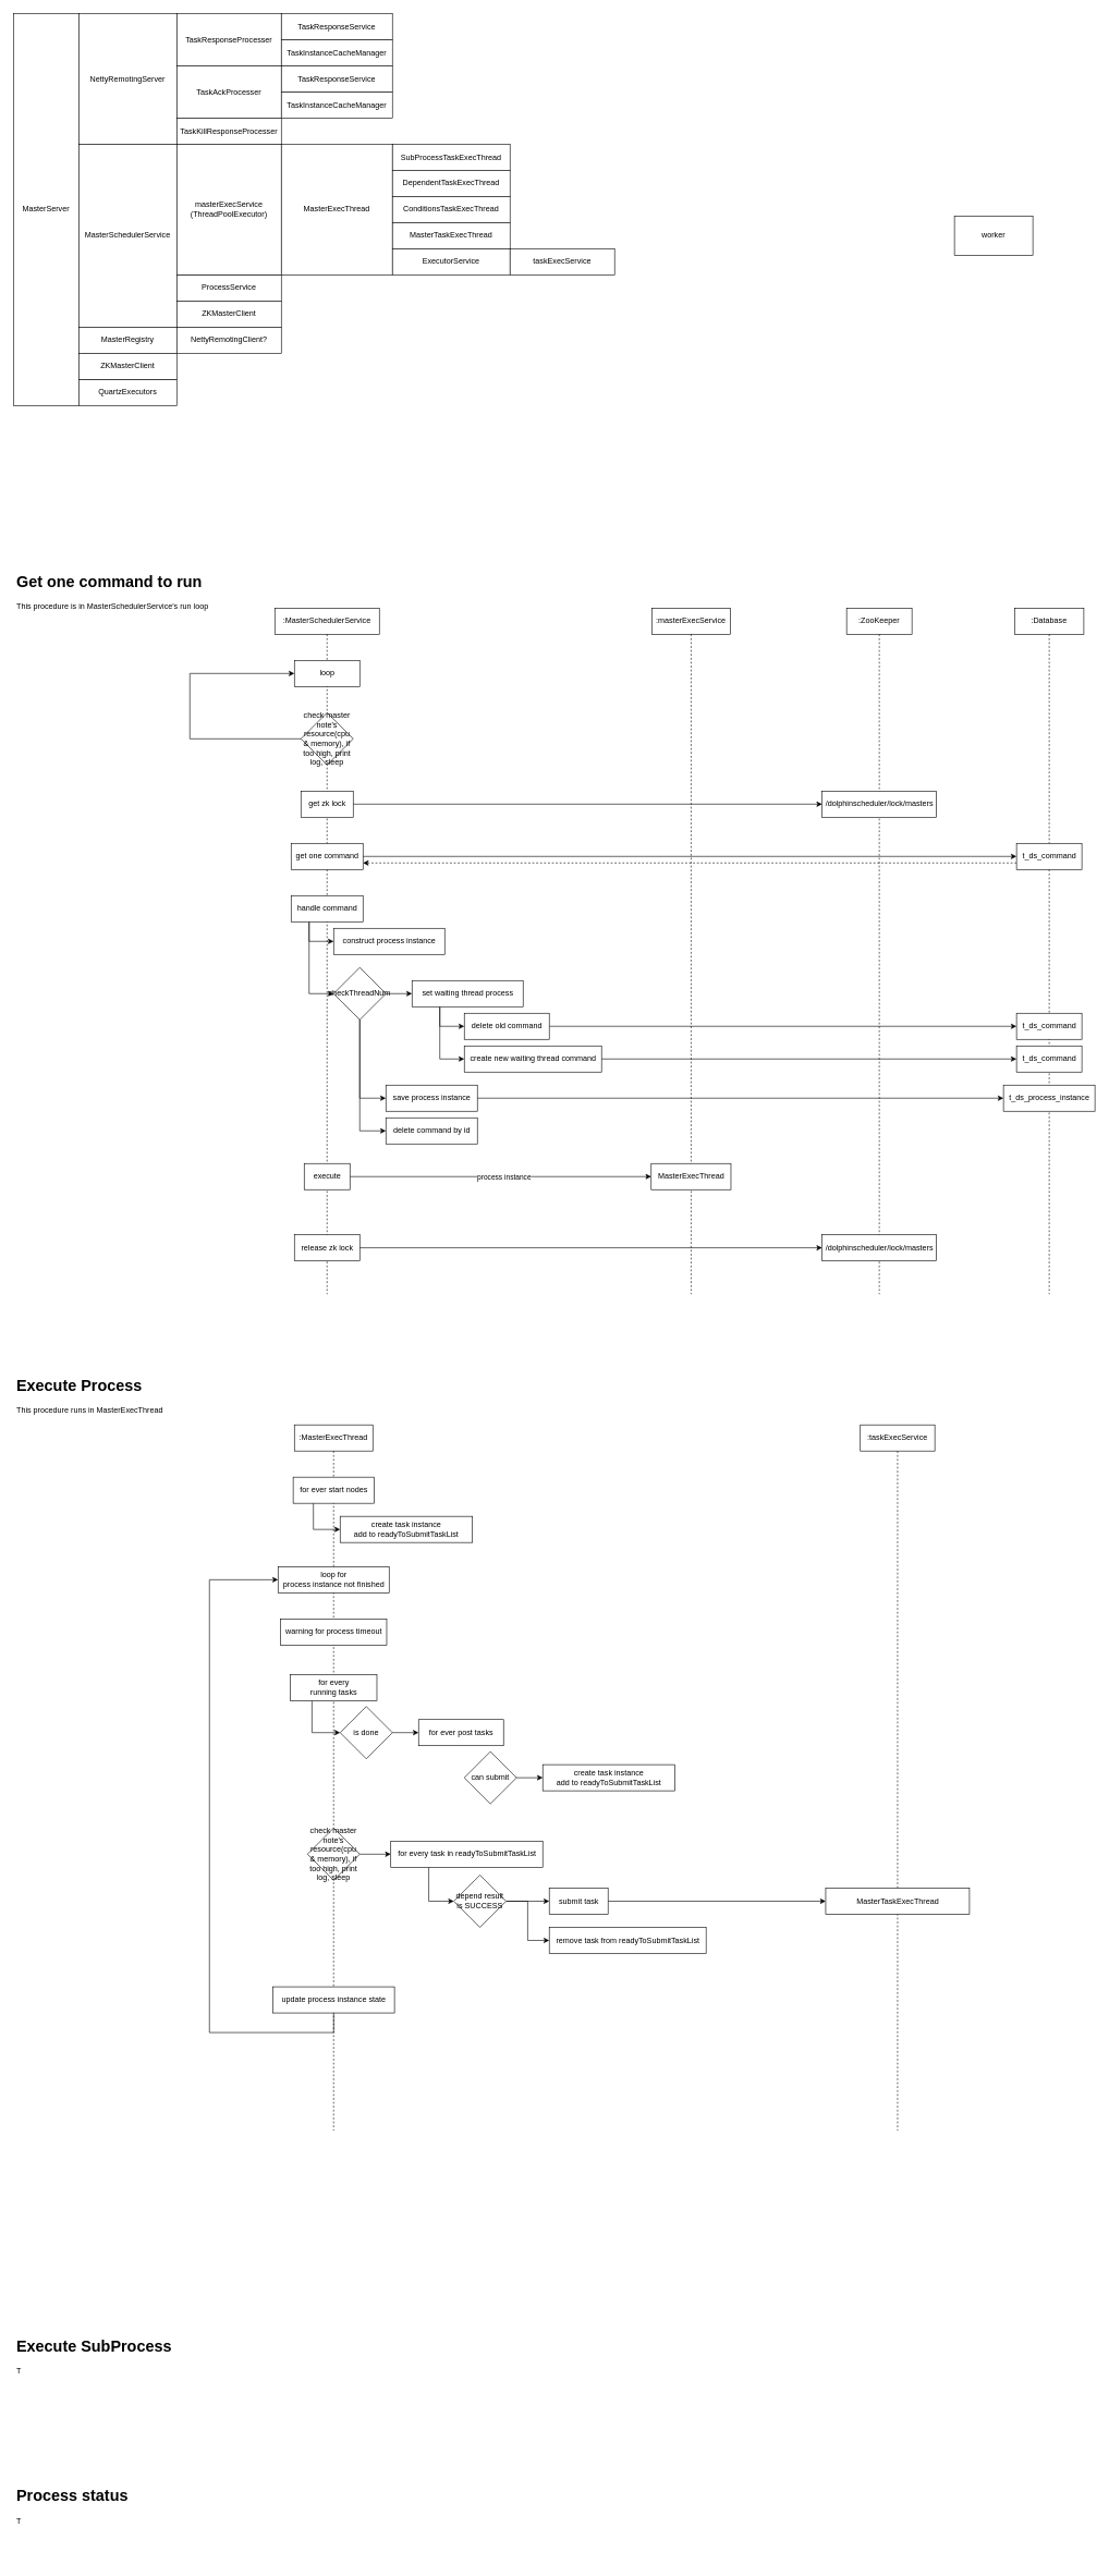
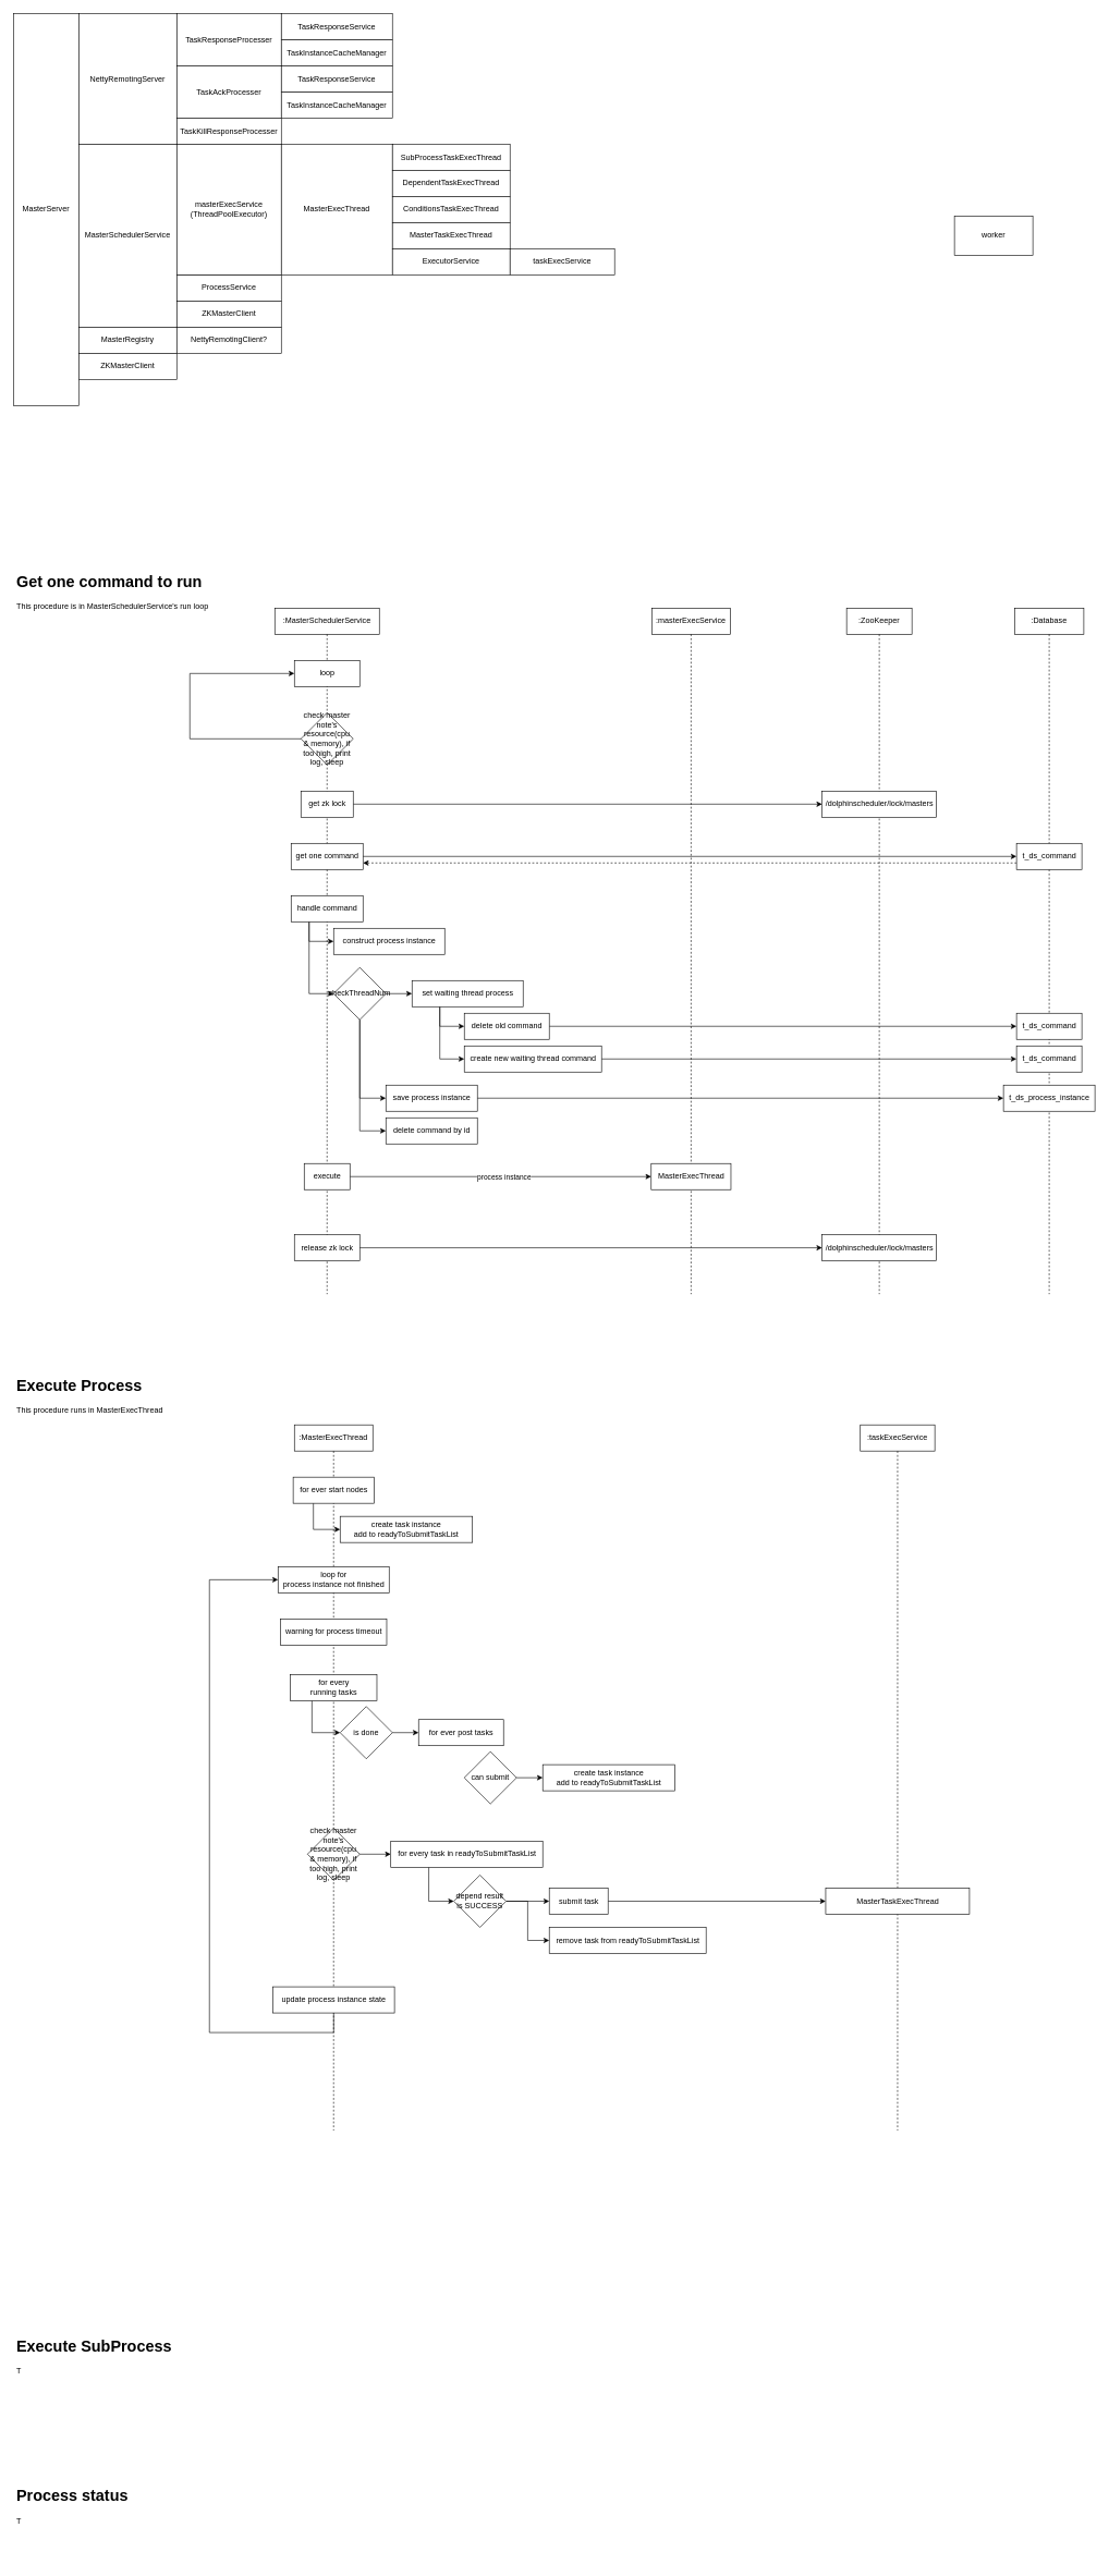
- <mxCell id="9" value="QuartzExecutors" style="rounded=0;whiteSpace=wrap;html=1;" parent="1" vertex="1"><mxGeometry x="120" y="580" width="150" height="40" as="geometry" /></mxCell>
